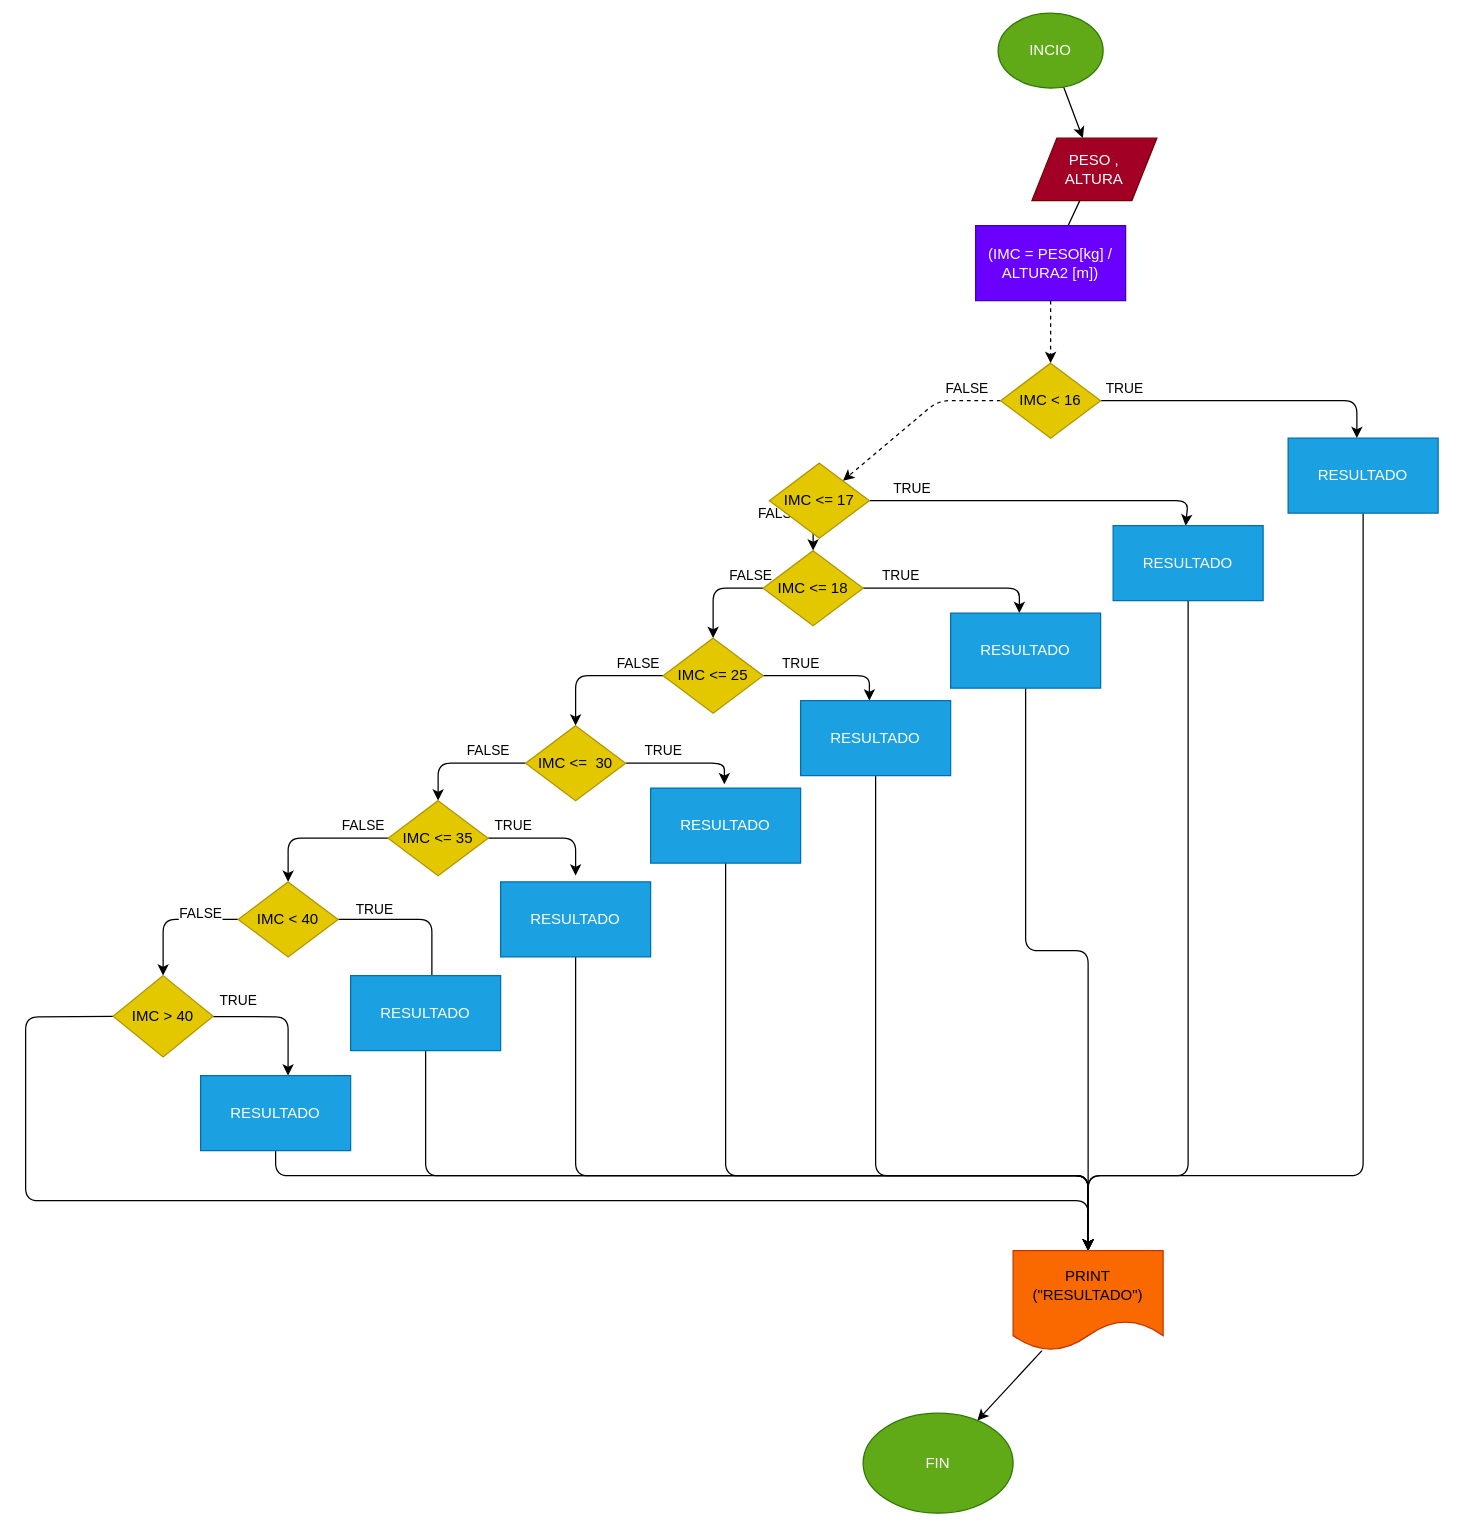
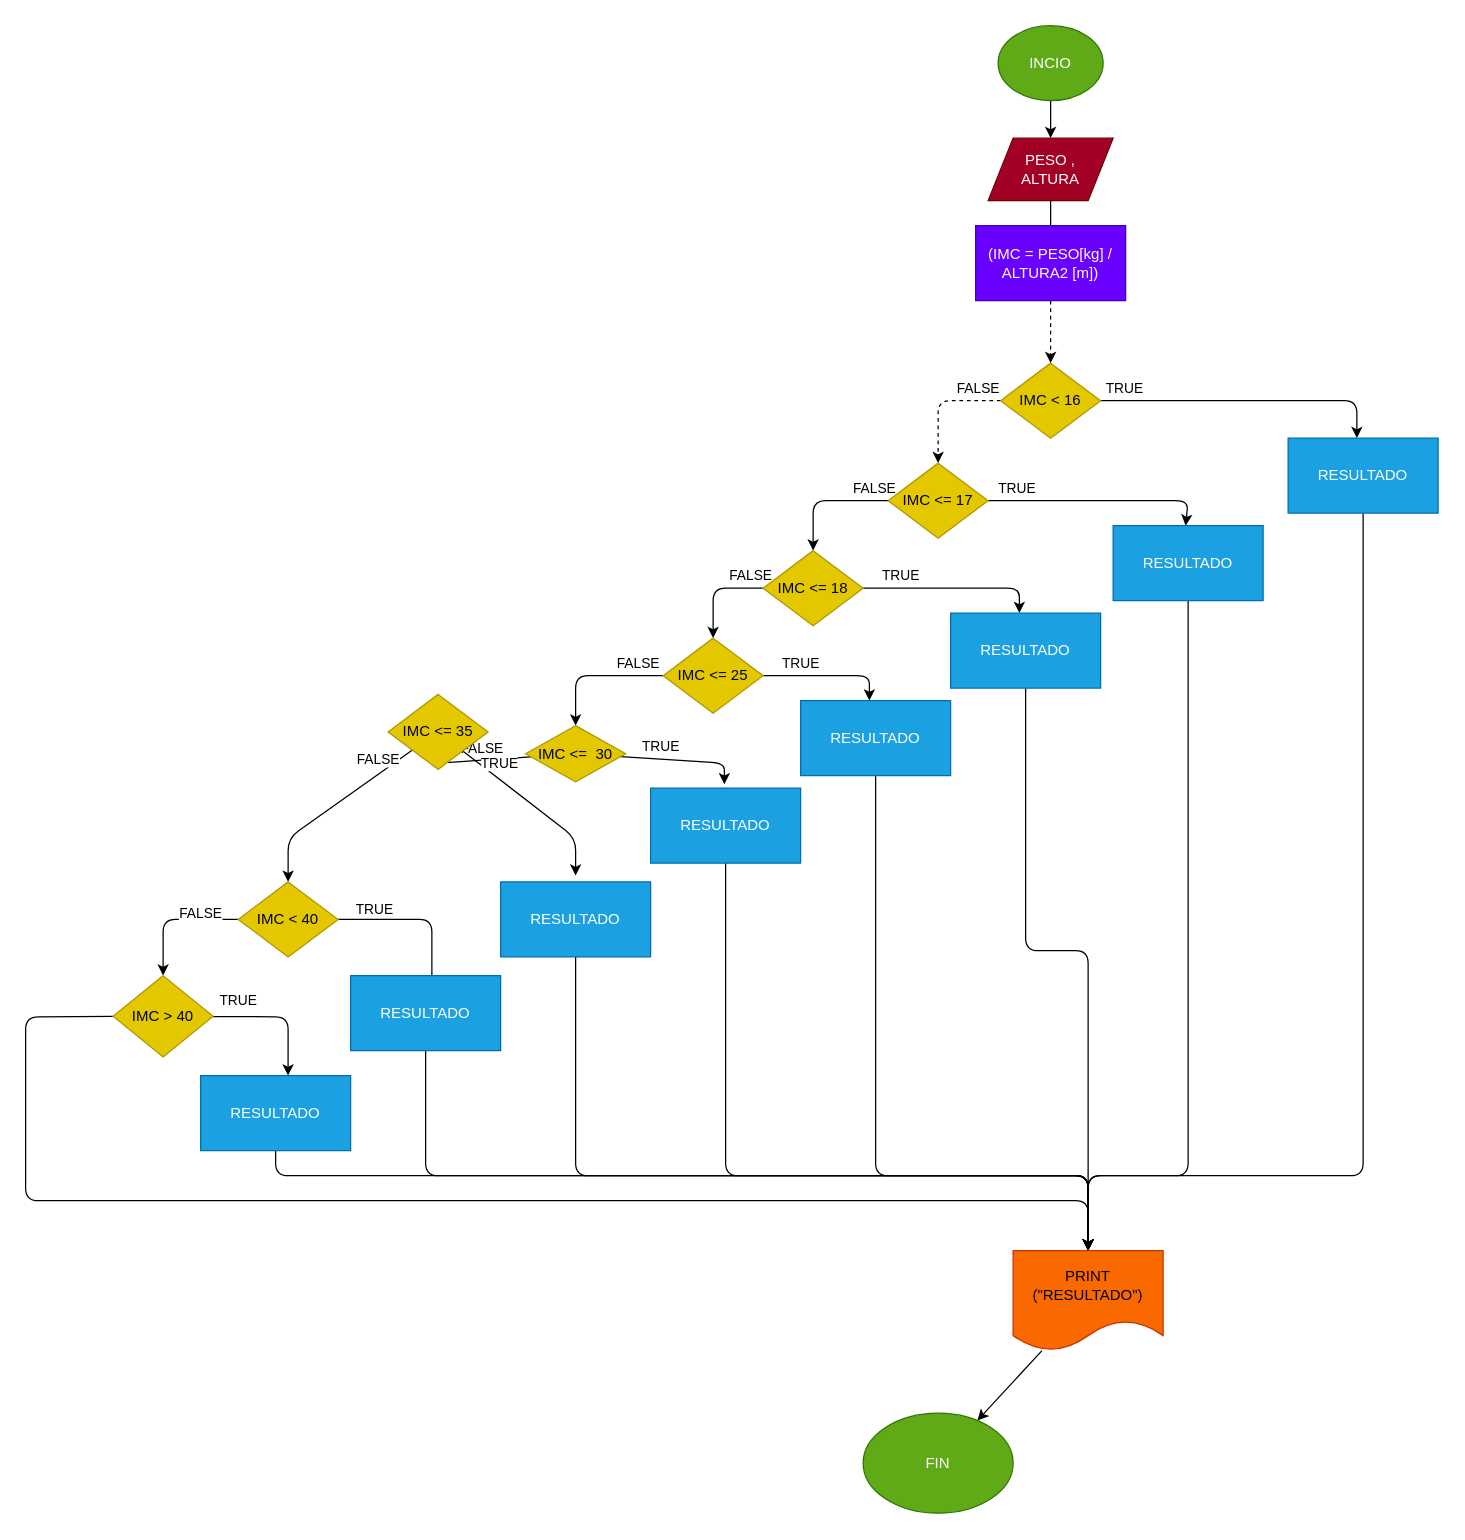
- <mxCell id="4" value="INCIO" style="ellipse;whiteSpace=wrap;html=1;fillColor=#60a917;fontColor=#ffffff;strokeColor=#2D7600;" parent="1" vertex="1"><mxGeometry x="798" y="10" width="84" height="60" as="geometry" /></mxCell>
+ <mxCell id="4" value="INCIO" style="ellipse;whiteSpace=wrap;html=1;fillColor=#60a917;fontColor=#ffffff;strokeColor=#2D7600;" parent="1" vertex="1"><mxGeometry x="798" y="20" width="84" height="60" as="geometry" /></mxCell>
- <mxCell id="6" value="PESO ,&lt;br&gt;ALTURA" style="shape=parallelogram;perimeter=parallelogramPerimeter;whiteSpace=wrap;html=1;fixedSize=1;fillColor=#a20025;fontColor=#ffffff;strokeColor=#6F0000;" parent="1" vertex="1"><mxGeometry x="825" y="110" width="100" height="50" as="geometry" /></mxCell>
+ <mxCell id="6" value="PESO ,&lt;br&gt;ALTURA" style="shape=parallelogram;perimeter=parallelogramPerimeter;whiteSpace=wrap;html=1;fixedSize=1;fillColor=#a20025;fontColor=#ffffff;strokeColor=#6F0000;" parent="1" vertex="1"><mxGeometry x="790" y="110" width="100" height="50" as="geometry" /></mxCell>
- <mxCell id="12" value="IMC &amp;lt;= 17" style="rhombus;whiteSpace=wrap;html=1;fillColor=#e3c800;fontColor=#000000;strokeColor=#B09500;" parent="1" vertex="1"><mxGeometry x="615" y="370" width="80" height="60" as="geometry" /></mxCell>
+ <mxCell id="12" value="IMC &amp;lt;= 17" style="rhombus;whiteSpace=wrap;html=1;fillColor=#e3c800;fontColor=#000000;strokeColor=#B09500;" parent="1" vertex="1"><mxGeometry x="710" y="370" width="80" height="60" as="geometry" /></mxCell>
- <mxCell id="23" value="IMC &amp;lt;=&amp;nbsp; 30" style="rhombus;whiteSpace=wrap;html=1;fillColor=#e3c800;fontColor=#000000;strokeColor=#B09500;" vertex="1" parent="1"><mxGeometry x="420" y="580" width="80" height="60" as="geometry" /></mxCell>
+ <mxCell id="23" value="IMC &amp;lt;=&amp;nbsp; 30" style="rhombus;whiteSpace=wrap;html=1;fillColor=#e3c800;fontColor=#000000;strokeColor=#B09500;" vertex="1" parent="1"><mxGeometry x="420" y="580" width="80" height="45" as="geometry" /></mxCell>
- <mxCell id="26" value="IMC &amp;lt;= 35" style="rhombus;whiteSpace=wrap;html=1;fillColor=#e3c800;fontColor=#000000;strokeColor=#B09500;" vertex="1" parent="1"><mxGeometry x="310" y="640" width="80" height="60" as="geometry" /></mxCell>
+ <mxCell id="26" value="IMC &amp;lt;= 35" style="rhombus;whiteSpace=wrap;html=1;fillColor=#e3c800;fontColor=#000000;strokeColor=#B09500;" vertex="1" parent="1"><mxGeometry x="310" y="555" width="80" height="60" as="geometry" /></mxCell>
